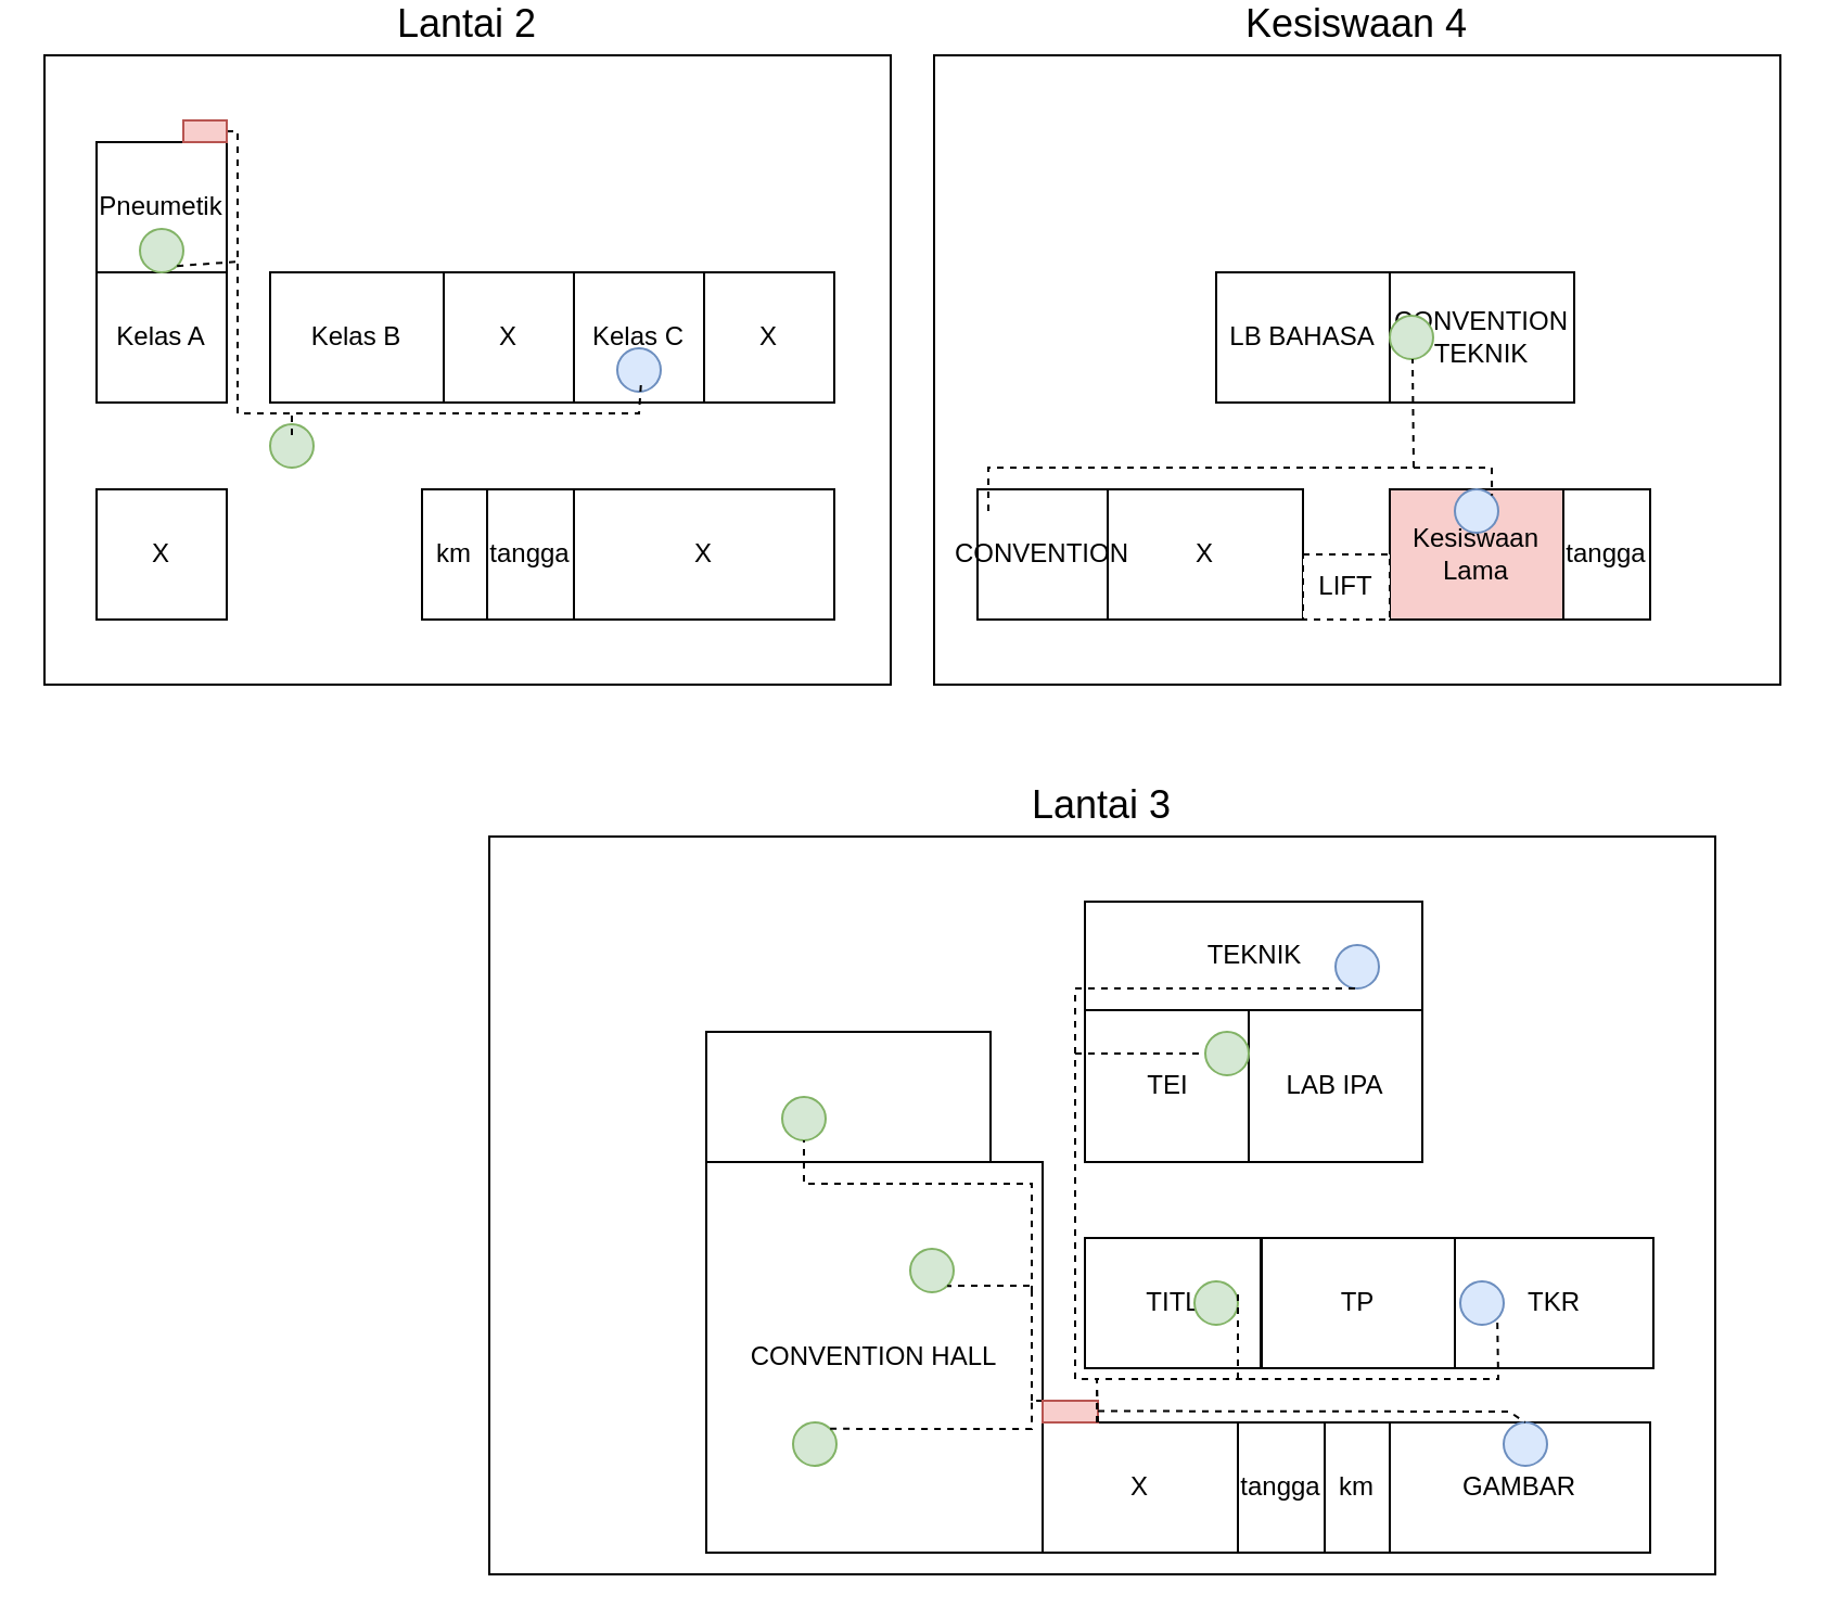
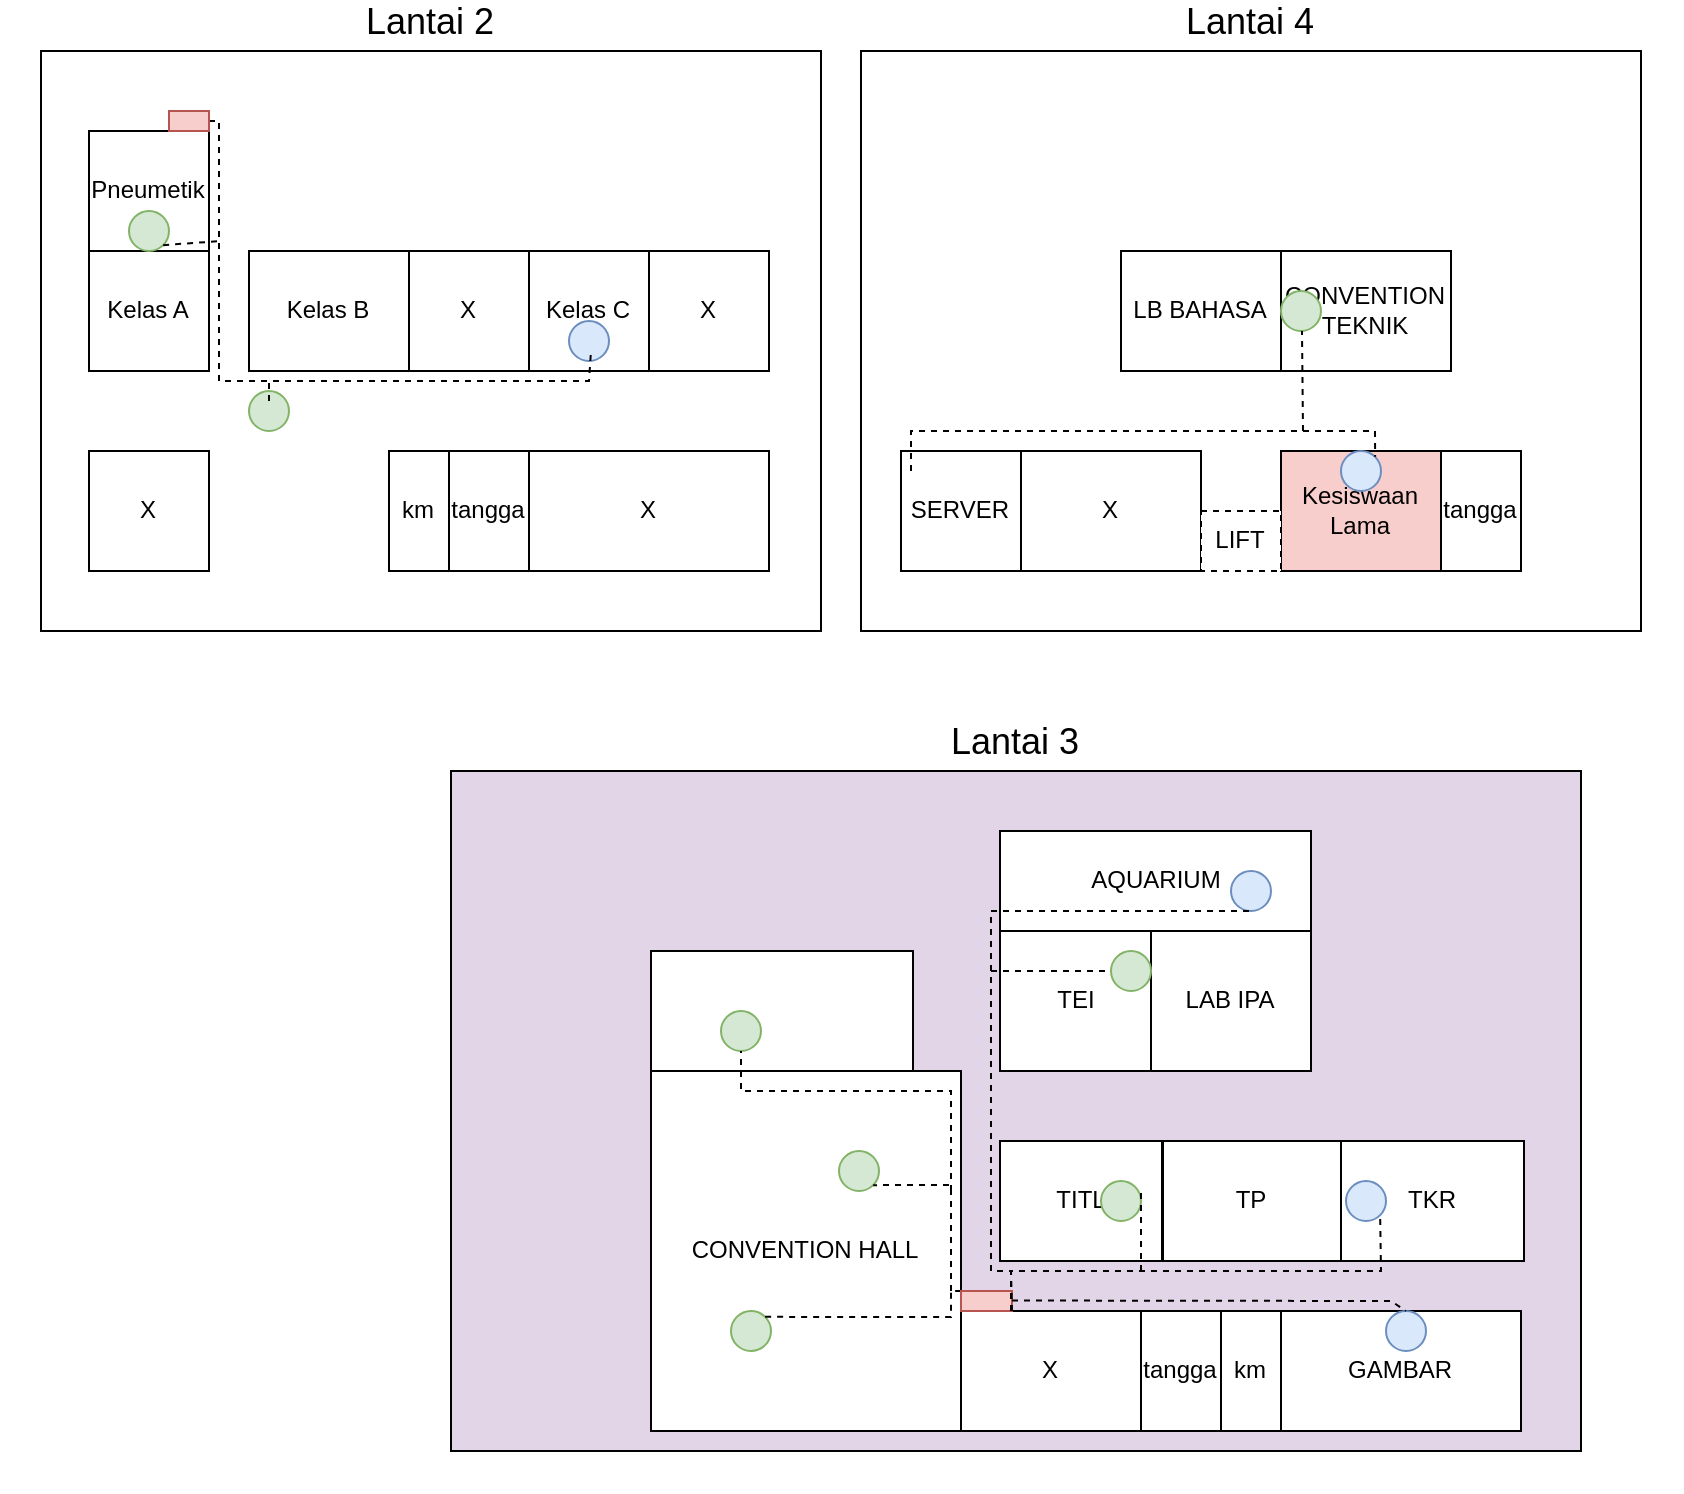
- <mxCell id="21" value="Kesiswaan 4" style="rounded=0;whiteSpace=wrap;html=1;labelPosition=center;verticalLabelPosition=top;align=center;verticalAlign=bottom;fontSize=18;" parent="1" vertex="1"><mxGeometry x="430" y="20" width="390" height="290" as="geometry" /></mxCell>
+ <mxCell id="21" value="Lantai 4" style="rounded=0;whiteSpace=wrap;html=1;labelPosition=center;verticalLabelPosition=top;align=center;verticalAlign=bottom;fontSize=18;" parent="1" vertex="1"><mxGeometry x="430" y="20" width="390" height="290" as="geometry" /></mxCell>
- <mxCell id="25" value="CONVENTION" style="rounded=0;whiteSpace=wrap;html=1;" parent="1" vertex="1"><mxGeometry x="450" y="220" width="60" height="60" as="geometry" /></mxCell>
+ <mxCell id="25" value="SERVER" style="rounded=0;whiteSpace=wrap;html=1;" parent="1" vertex="1"><mxGeometry x="450" y="220" width="60" height="60" as="geometry" /></mxCell>
- <mxCell id="29" value="TEKNIK" style="rounded=0;whiteSpace=wrap;html=1;" parent="1" vertex="1"><mxGeometry x="499.5" y="410" width="155.5" height="50" as="geometry" /></mxCell>
+ <mxCell id="29" value="AQUARIUM" style="rounded=0;whiteSpace=wrap;html=1;" parent="1" vertex="1"><mxGeometry x="499.5" y="410" width="155.5" height="50" as="geometry" /></mxCell>
- <mxCell id="13" value="Lantai 3" style="rounded=0;whiteSpace=wrap;html=1;labelPosition=center;verticalLabelPosition=top;align=center;verticalAlign=bottom;fontSize=18;" parent="1" vertex="1"><mxGeometry x="225" y="380" width="565" height="340" as="geometry" /></mxCell>
+ <mxCell id="13" value="Lantai 3" style="rounded=0;whiteSpace=wrap;html=1;labelPosition=center;verticalLabelPosition=top;align=center;verticalAlign=bottom;fontSize=18;fillColor=#e1d5e7;" parent="1" vertex="1"><mxGeometry x="225" y="380" width="565" height="340" as="geometry" /></mxCell>
